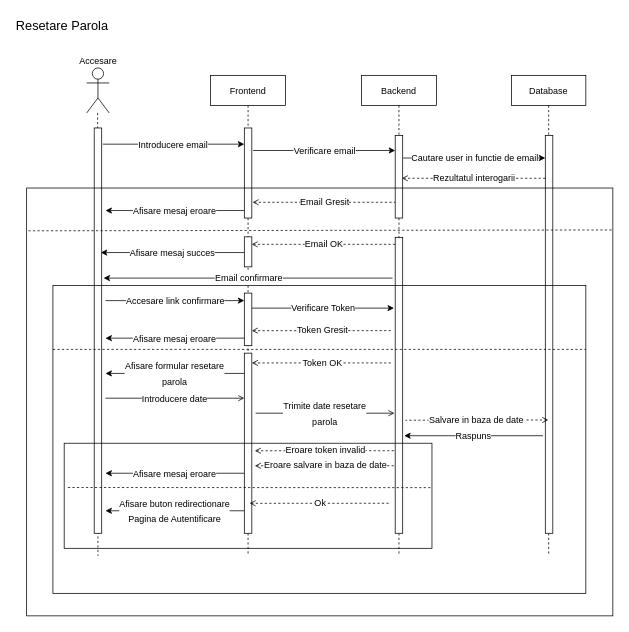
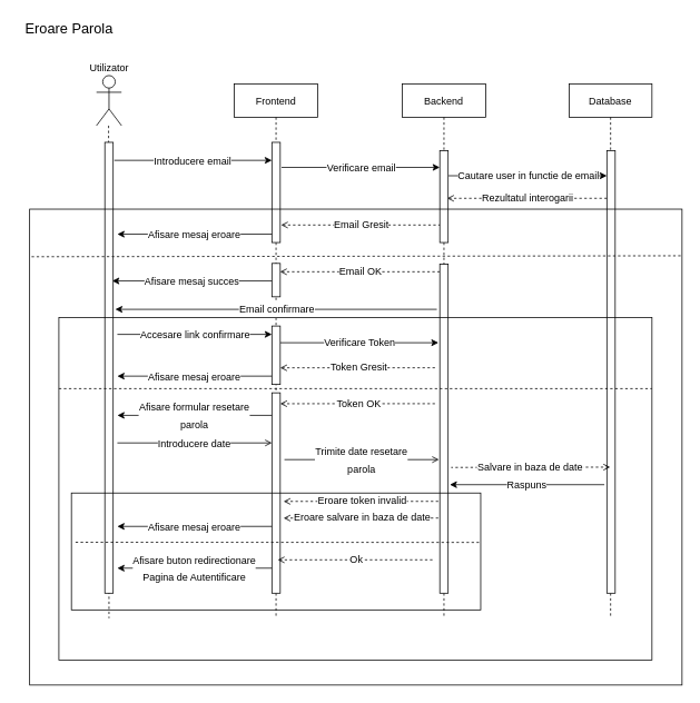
- <mxCell id="25" value="Resetare Parola" style="text;html=1;strokeColor=none;fillColor=none;align=center;verticalAlign=middle;whiteSpace=wrap;rounded=0;fontSize=17;" parent="1" vertex="1"><mxGeometry x="20" width="125" height="30" as="geometry" y="20" /></mxCell>
+ <mxCell id="25" value="Eroare Parola" style="text;html=1;strokeColor=none;fillColor=none;align=center;verticalAlign=middle;whiteSpace=wrap;rounded=0;fontSize=17;" parent="1" vertex="1"><mxGeometry x="20" width="125" height="30" as="geometry" y="20" /></mxCell>
- <mxCell id="24" value="Accesare" style="shape=umlActor;verticalLabelPosition=top;verticalAlign=bottom;html=1;outlineConnect=0;labelPosition=center;align=center;" parent="1" vertex="1"><mxGeometry x="115" y="90" width="30" height="60" as="geometry" /></mxCell>
+ <mxCell id="24" value="Utilizator" style="shape=umlActor;verticalLabelPosition=top;verticalAlign=bottom;html=1;outlineConnect=0;labelPosition=center;align=center;" parent="1" vertex="1"><mxGeometry x="115" y="90" width="30" height="60" as="geometry" /></mxCell>
